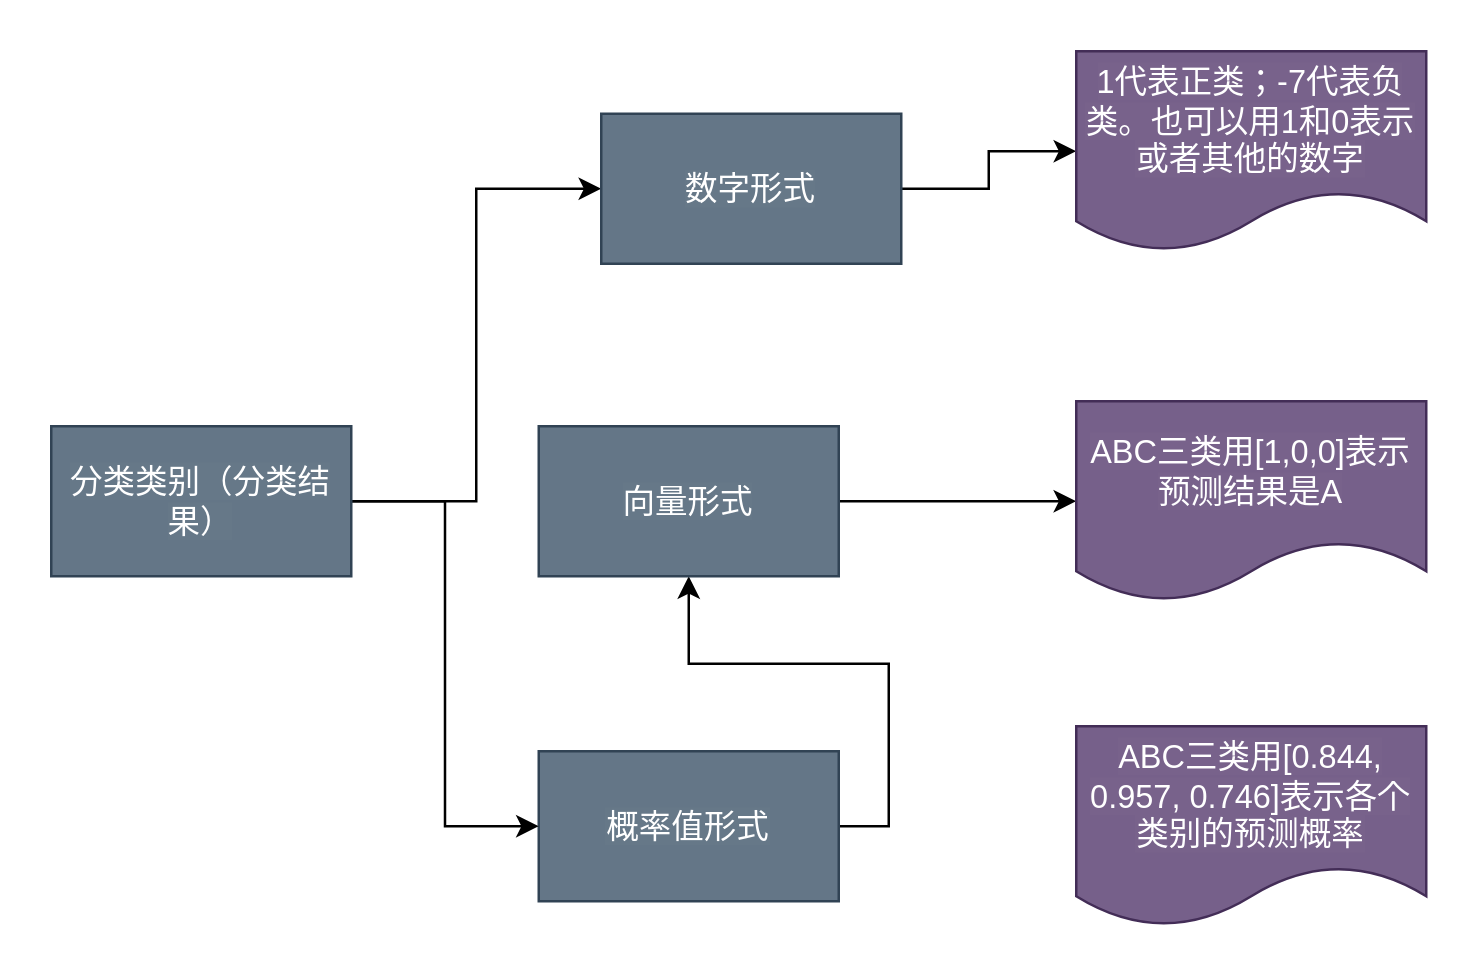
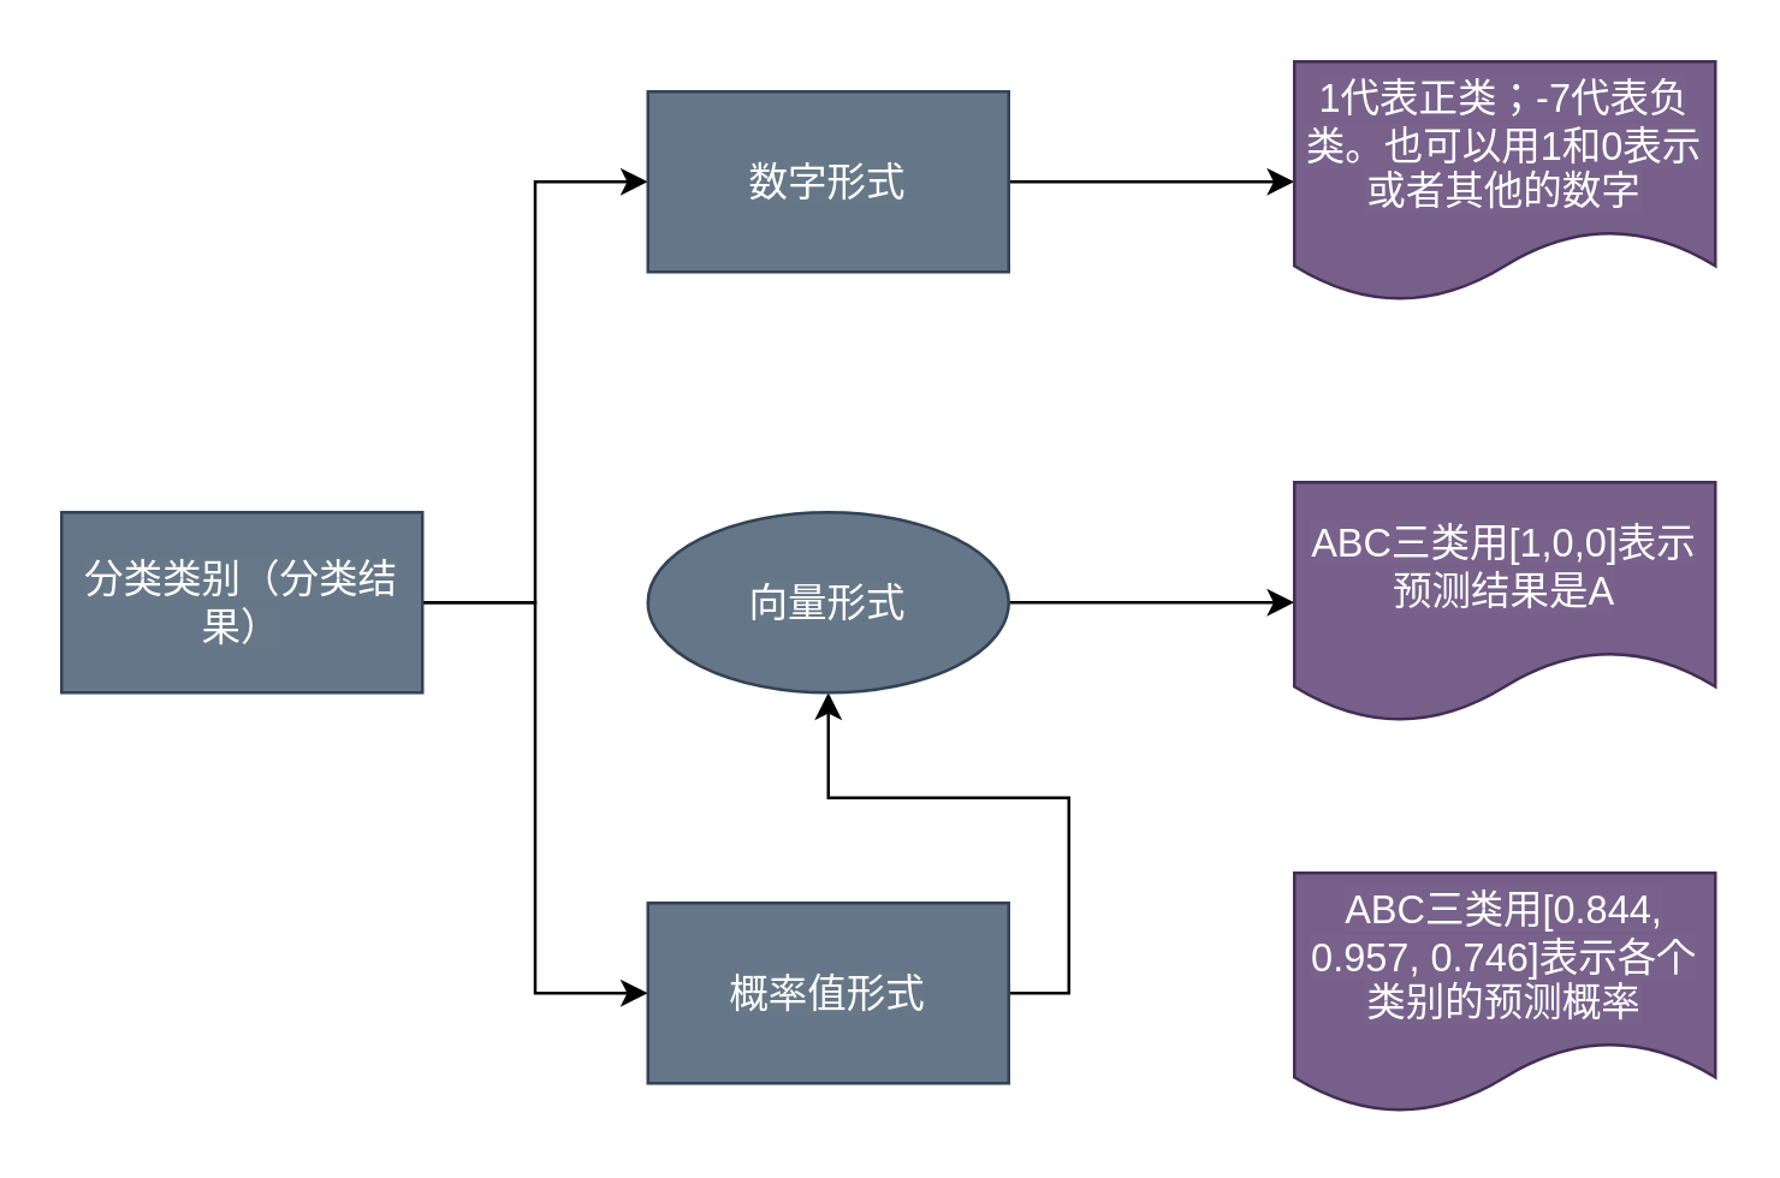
- <mxCell id="10" value="&lt;span style=&quot;font-size: 13px ; background-color: rgba(255 , 255 , 255 , 0.01)&quot;&gt;&lt;font color=&quot;#ffffff&quot;&gt;数字形式&lt;/font&gt;&lt;/span&gt;" style="rounded=0;whiteSpace=wrap;html=1;fillColor=#647687;strokeColor=#314354;fontColor=#ffffff;" vertex="1" parent="1"><mxGeometry x="240" y="45" width="120" height="60" as="geometry" /></mxCell>
+ <mxCell id="10" value="&lt;span style=&quot;font-size: 13px ; background-color: rgba(255 , 255 , 255 , 0.01)&quot;&gt;&lt;font color=&quot;#ffffff&quot;&gt;数字形式&lt;/font&gt;&lt;/span&gt;" style="rounded=0;whiteSpace=wrap;html=1;fillColor=#647687;strokeColor=#314354;fontColor=#ffffff;" vertex="1" parent="1"><mxGeometry x="215" y="30" width="120" height="60" as="geometry" /></mxCell>
- <mxCell id="8" value="&lt;span style=&quot;font-size: 13px ; background-color: rgba(255 , 255 , 255 , 0.01)&quot;&gt;&lt;font color=&quot;#ffffff&quot;&gt;向量形式&lt;/font&gt;&lt;/span&gt;" style="rounded=0;whiteSpace=wrap;html=1;fillColor=#647687;strokeColor=#314354;fontColor=#ffffff;" vertex="1" parent="1"><mxGeometry x="215" y="170" width="120" height="60" as="geometry" /></mxCell>
+ <mxCell id="8" value="&lt;span style=&quot;font-size: 13px ; background-color: rgba(255 , 255 , 255 , 0.01)&quot;&gt;&lt;font color=&quot;#ffffff&quot;&gt;向量形式&lt;/font&gt;&lt;/span&gt;" style="ellipse;whiteSpace=wrap;html=1;fillColor=#647687;strokeColor=#314354;fontColor=#ffffff;" vertex="1" parent="1"><mxGeometry x="215" y="170" width="120" height="60" as="geometry" /></mxCell>
